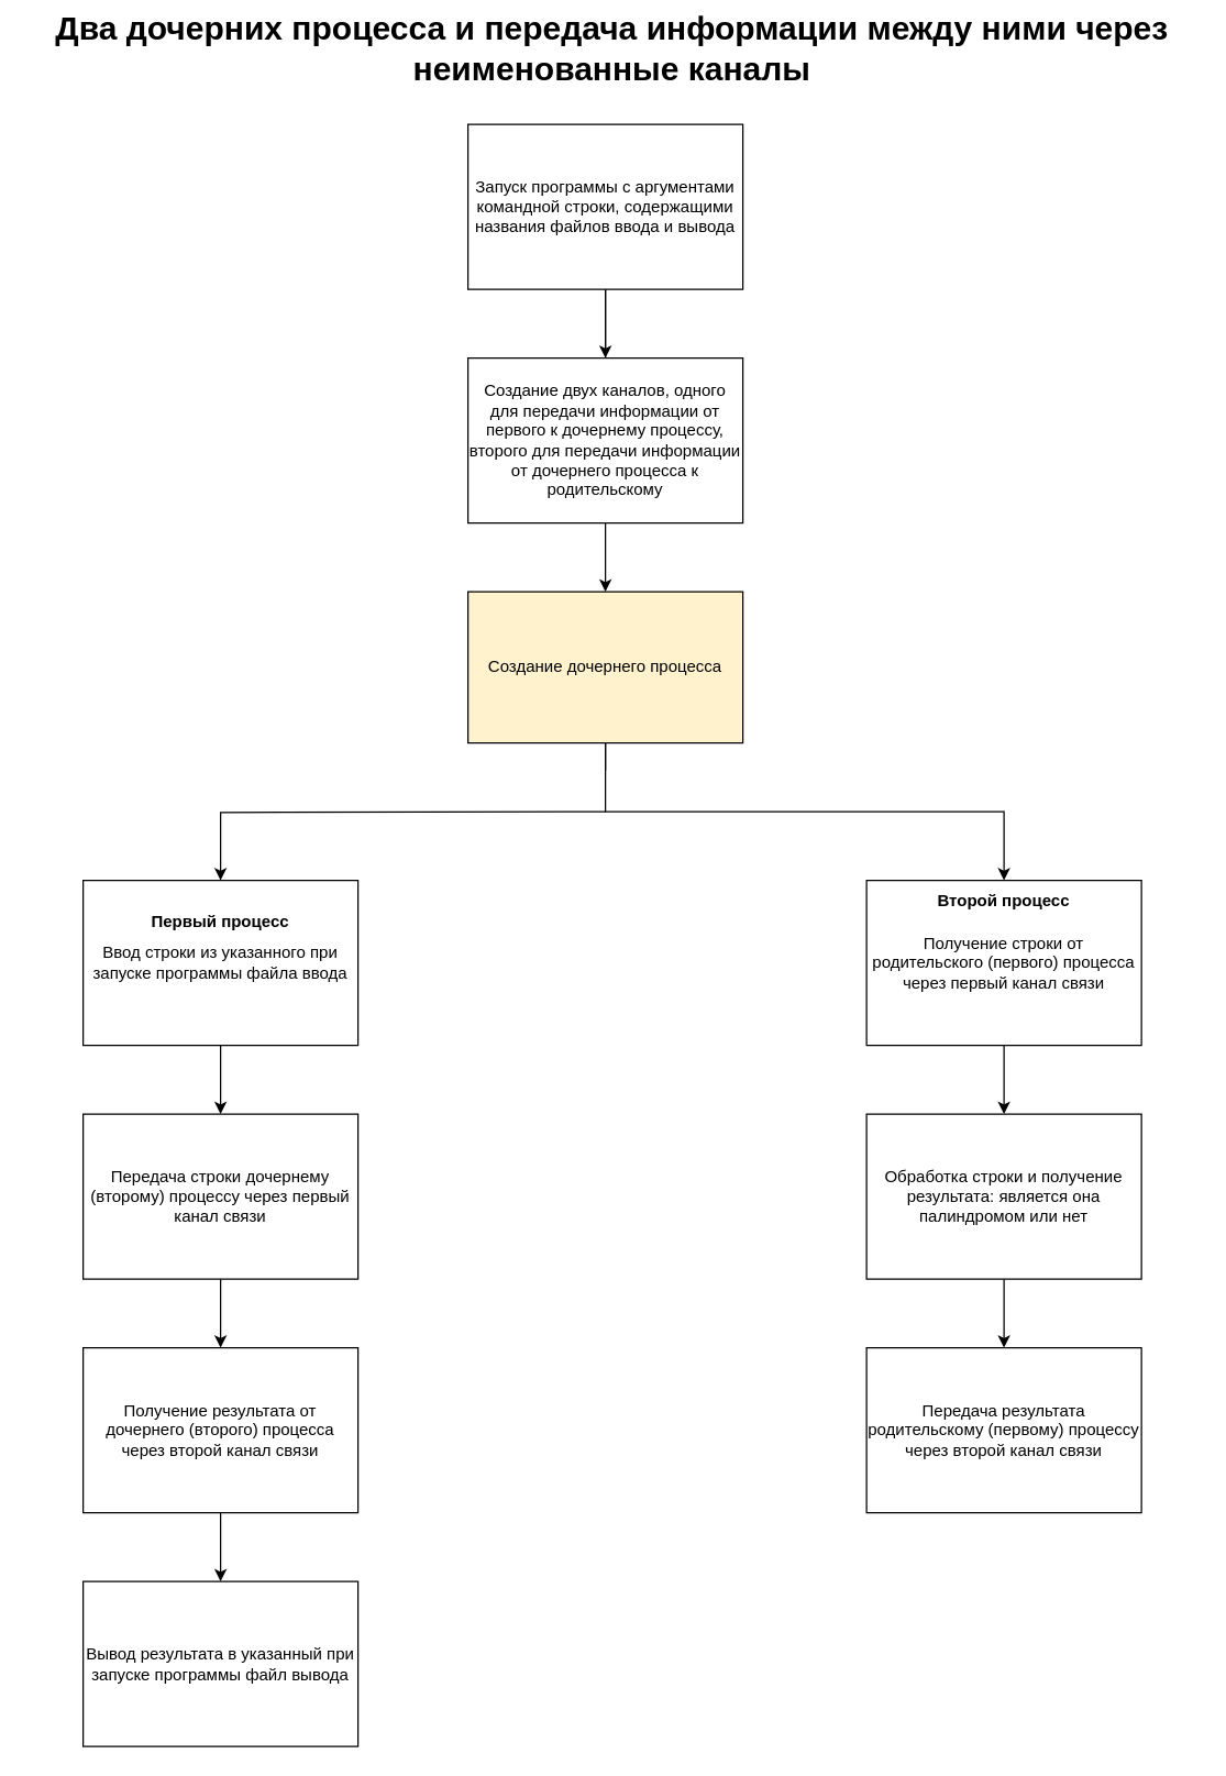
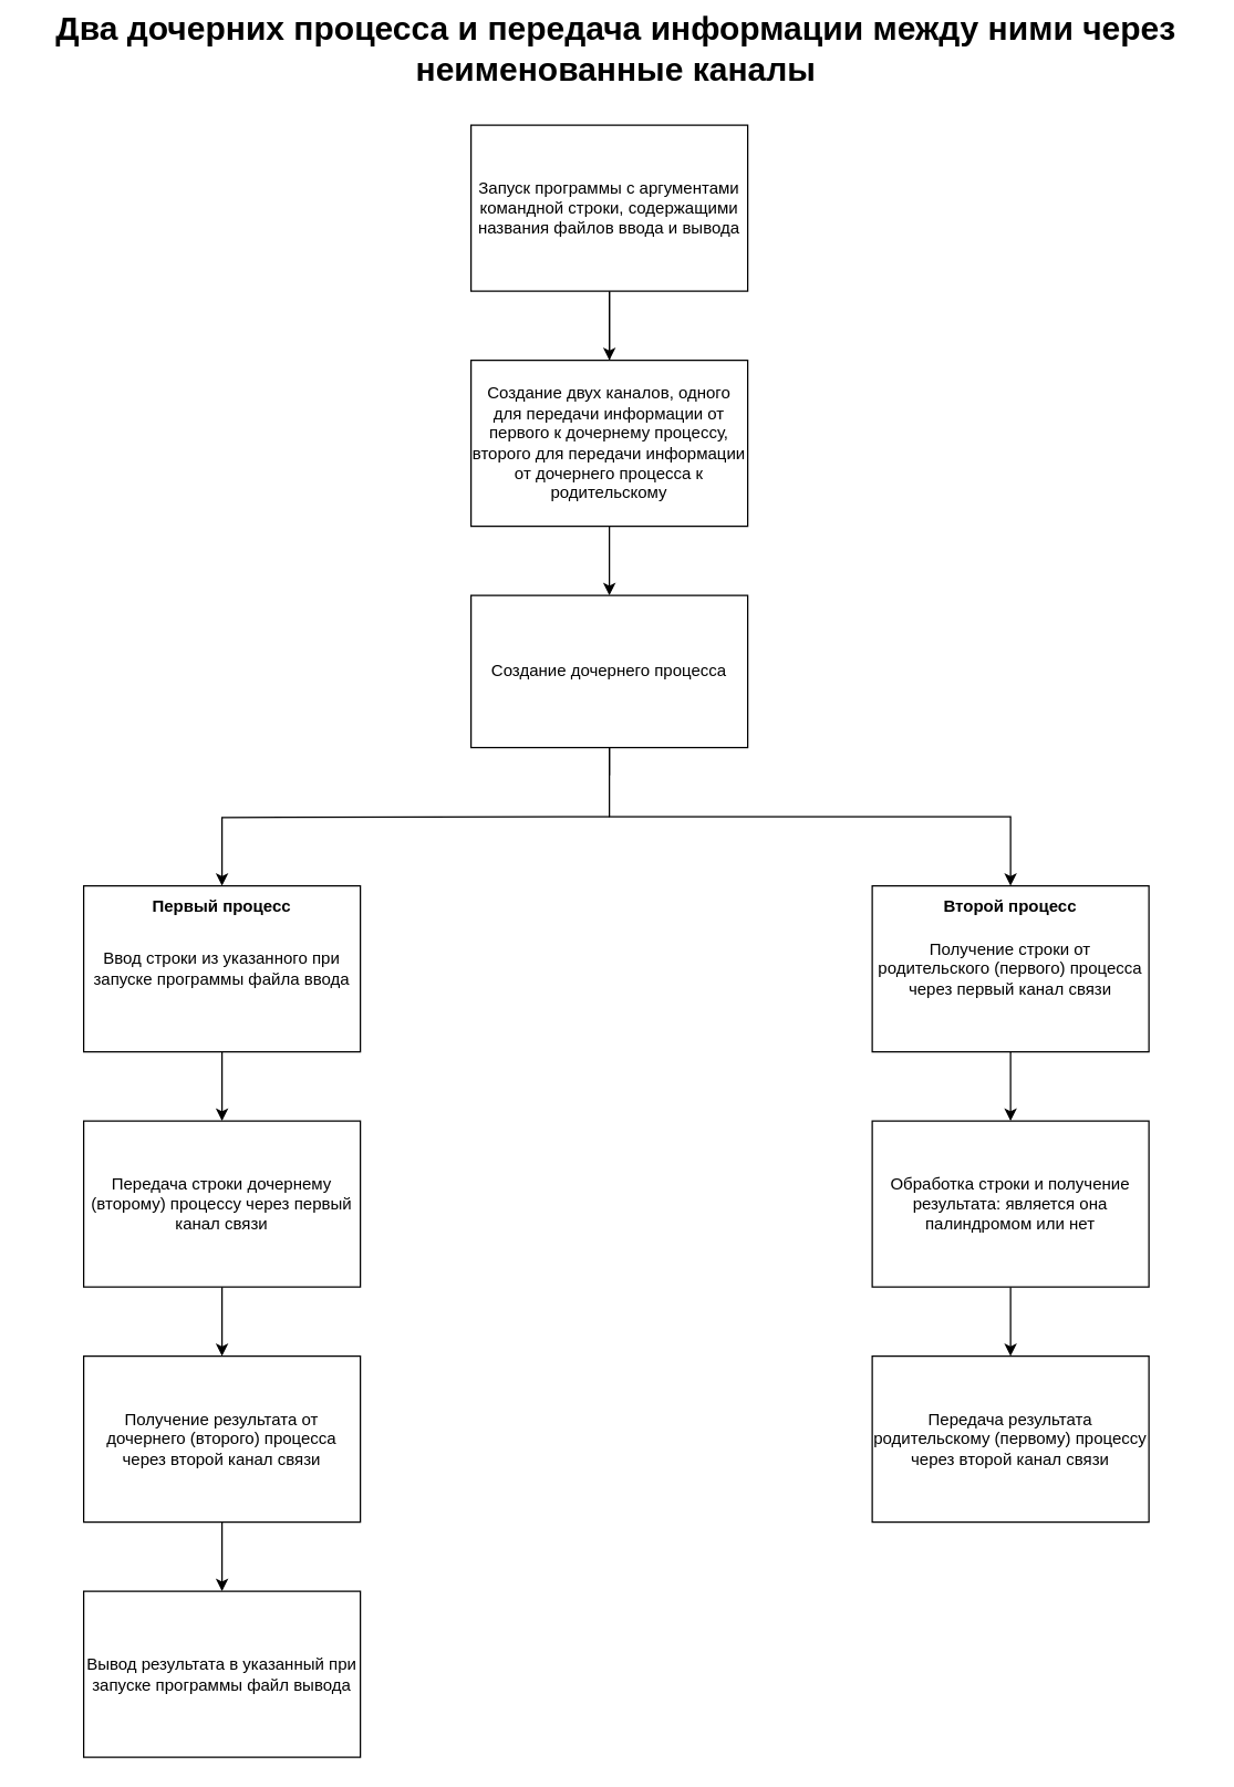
- <mxCell id="7" value="Создание дочернего процесса" style="rounded=0;whiteSpace=wrap;html=1;fillColor=#fff2cc;" vertex="1" parent="1"><mxGeometry x="340" y="430" width="200" height="110" as="geometry" /></mxCell>
+ <mxCell id="7" value="Создание дочернего процесса" style="rounded=0;whiteSpace=wrap;html=1;" vertex="1" parent="1"><mxGeometry x="340" y="430" width="200" height="110" as="geometry" /></mxCell>
- <mxCell id="12" value="&lt;div&gt;Первый процесс&lt;/div&gt;" style="text;html=1;strokeColor=none;fillColor=none;align=center;verticalAlign=middle;whiteSpace=wrap;rounded=0;fontSize=12;fontStyle=1" vertex="1" parent="1"><mxGeometry x="105" y="655" width="110" height="30" as="geometry" /></mxCell>
+ <mxCell id="12" value="&lt;div&gt;Первый процесс&lt;/div&gt;" style="text;html=1;strokeColor=none;fillColor=none;align=center;verticalAlign=middle;whiteSpace=wrap;rounded=0;fontSize=12;fontStyle=1" vertex="1" parent="1"><mxGeometry x="105" y="640" width="110" height="30" as="geometry" /></mxCell>
